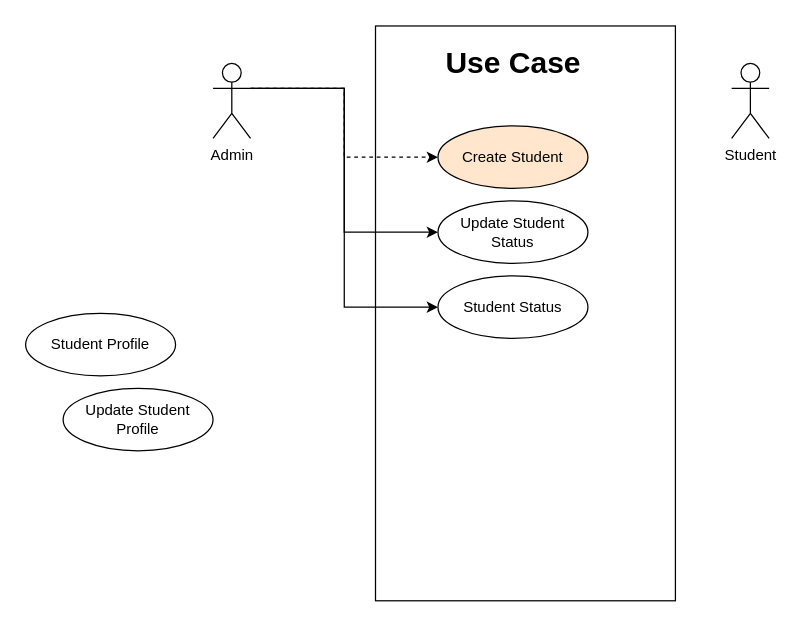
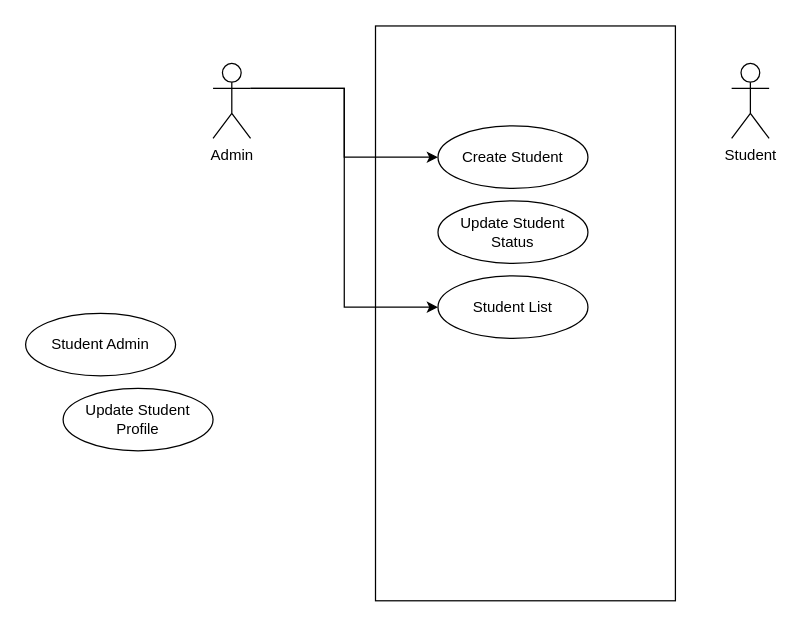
- <mxCell id="8" value="Use Case" style="text;strokeColor=none;fillColor=none;html=1;fontSize=24;fontStyle=1;verticalAlign=middle;align=center;" vertex="1" parent="1"><mxGeometry x="360" y="30" width="100" height="40" as="geometry" /></mxCell>
- <mxCell id="3" style="edgeStyle=orthogonalEdgeStyle;rounded=0;orthogonalLoop=1;jettySize=auto;html=1;exitX=1;exitY=0.333;exitDx=0;exitDy=0;exitPerimeter=0;entryX=0;entryY=0.5;entryDx=0;entryDy=0;dashed=1;" edge="1" parent="1" source="6" target="11"><mxGeometry relative="1" as="geometry" /></mxCell>
+ <mxCell id="3" style="edgeStyle=orthogonalEdgeStyle;rounded=0;orthogonalLoop=1;jettySize=auto;html=1;exitX=1;exitY=0.333;exitDx=0;exitDy=0;exitPerimeter=0;entryX=0;entryY=0.5;entryDx=0;entryDy=0;" edge="1" parent="1" source="6" target="11"><mxGeometry relative="1" as="geometry" /></mxCell>
- <mxCell id="11" value="Create Student" style="ellipse;whiteSpace=wrap;html=1;fillColor=#ffe6cc;" vertex="1" parent="1"><mxGeometry x="350" y="100" width="120" height="50" as="geometry" /></mxCell>
+ <mxCell id="11" value="Create Student" style="ellipse;whiteSpace=wrap;html=1;" vertex="1" parent="1"><mxGeometry x="350" y="100" width="120" height="50" as="geometry" /></mxCell>
- <mxCell id="4" style="edgeStyle=orthogonalEdgeStyle;rounded=0;orthogonalLoop=1;jettySize=auto;html=1;exitX=1;exitY=0.333;exitDx=0;exitDy=0;exitPerimeter=0;entryX=0;entryY=0.5;entryDx=0;entryDy=0;" edge="1" parent="1" source="6" target="7"><mxGeometry relative="1" as="geometry" /></mxCell>
- <mxCell id="13" value="Student Status" style="ellipse;whiteSpace=wrap;html=1;" vertex="1" parent="1"><mxGeometry x="350" y="220" width="120" height="50" as="geometry" /></mxCell>
+ <mxCell id="13" value="Student List" style="ellipse;whiteSpace=wrap;html=1;" vertex="1" parent="1"><mxGeometry x="350" y="220" width="120" height="50" as="geometry" /></mxCell>
- <mxCell id="9" value="Student Profile" style="ellipse;whiteSpace=wrap;html=1;" vertex="1" parent="1"><mxGeometry x="20" y="250" width="120" height="50" as="geometry" /></mxCell>
+ <mxCell id="9" value="Student Admin" style="ellipse;whiteSpace=wrap;html=1;" vertex="1" parent="1"><mxGeometry x="20" y="250" width="120" height="50" as="geometry" /></mxCell>
